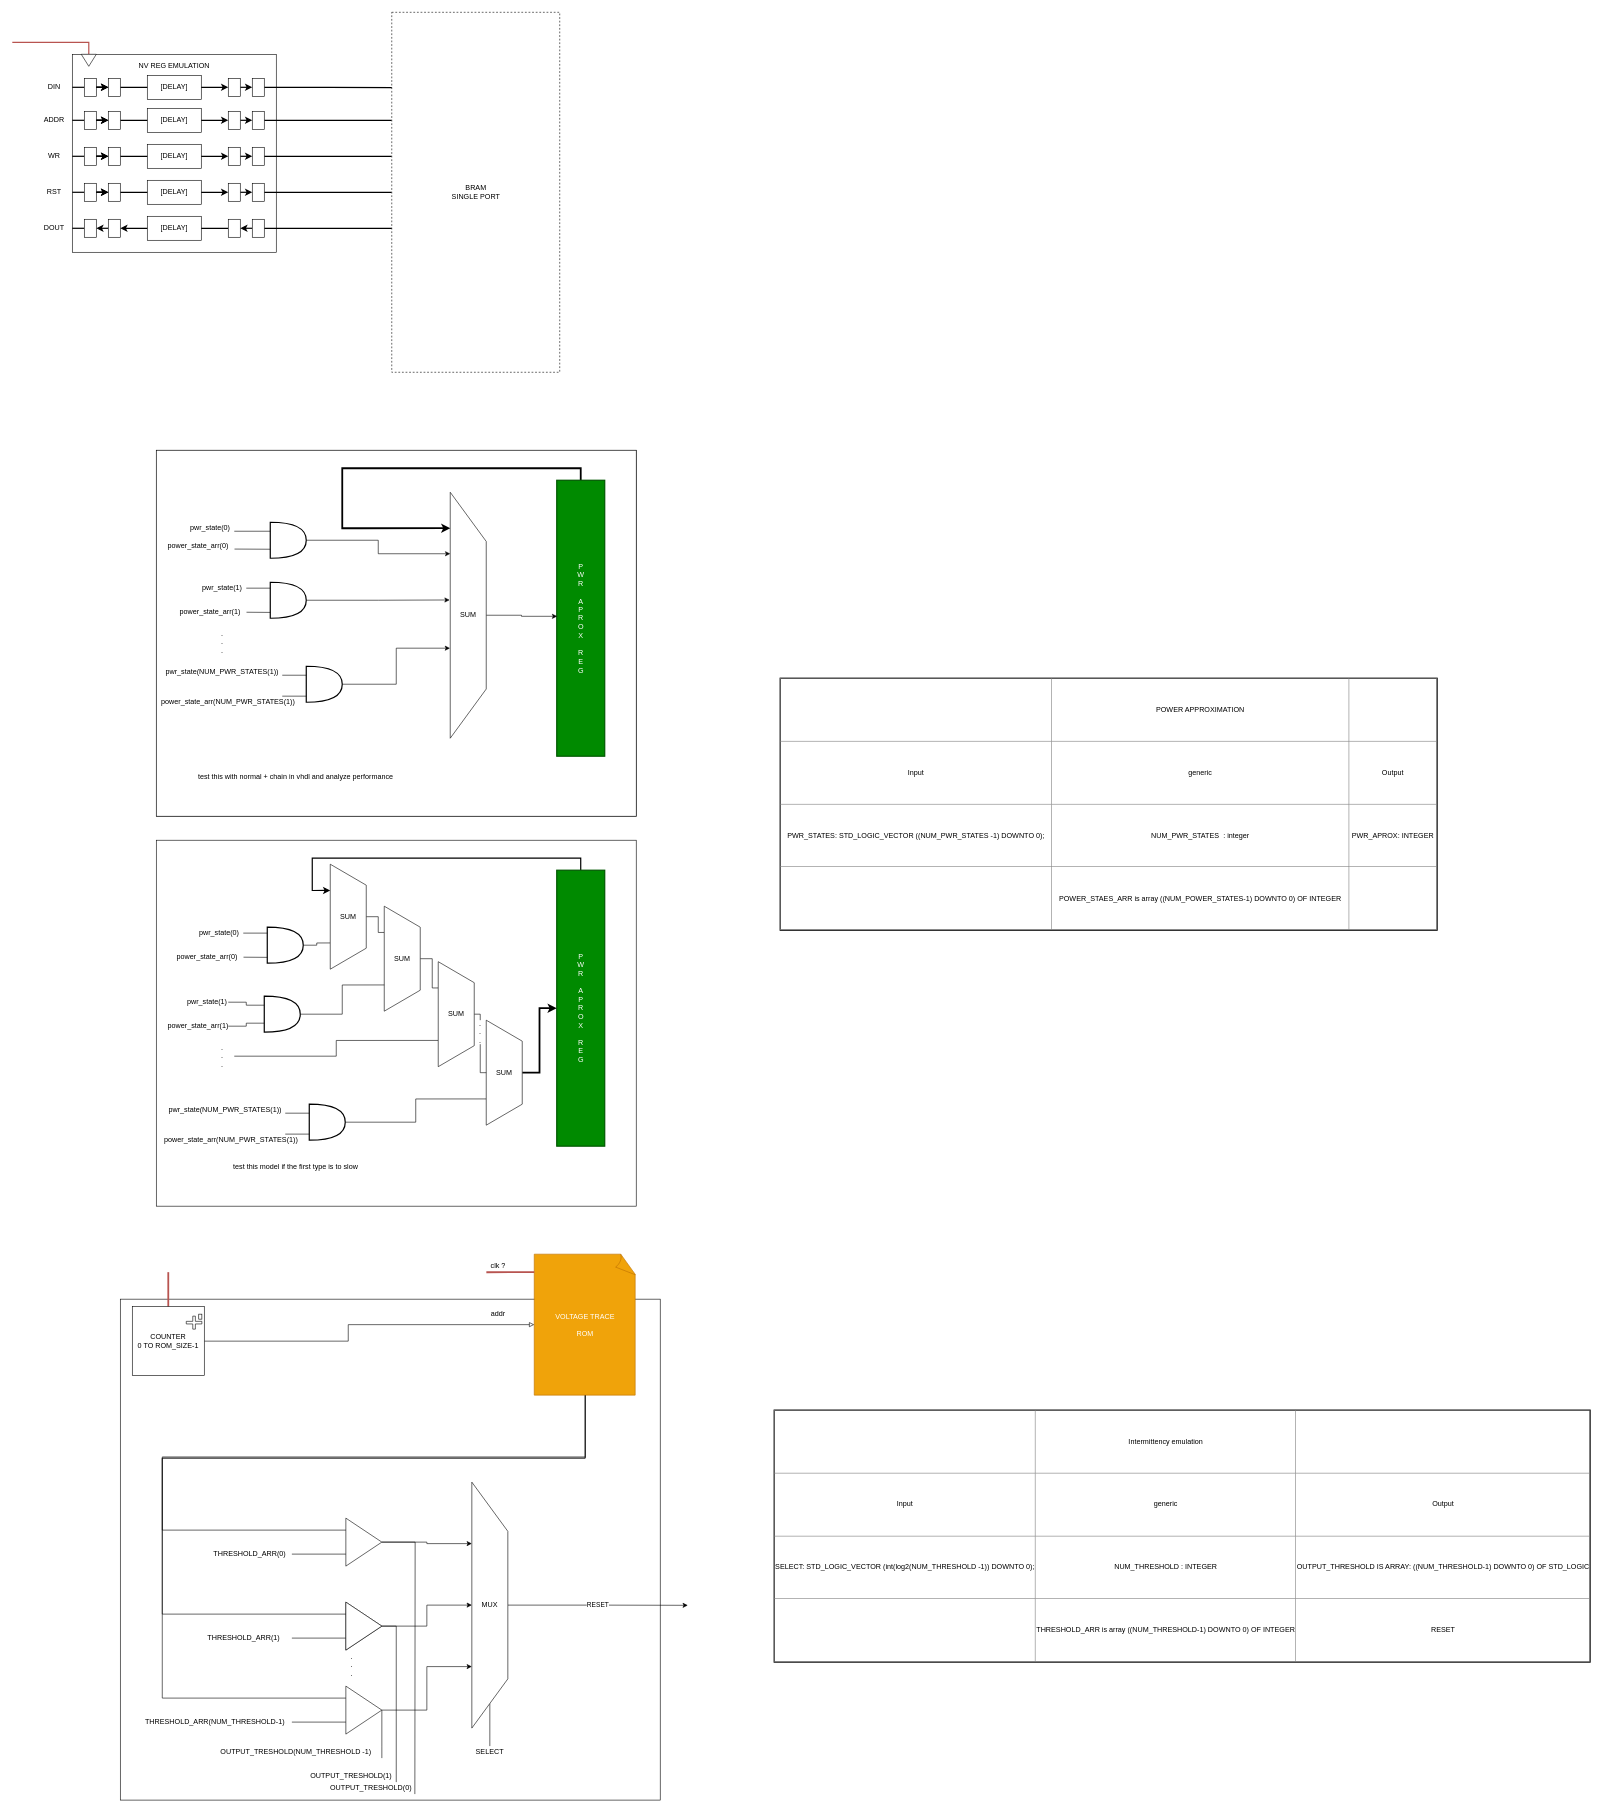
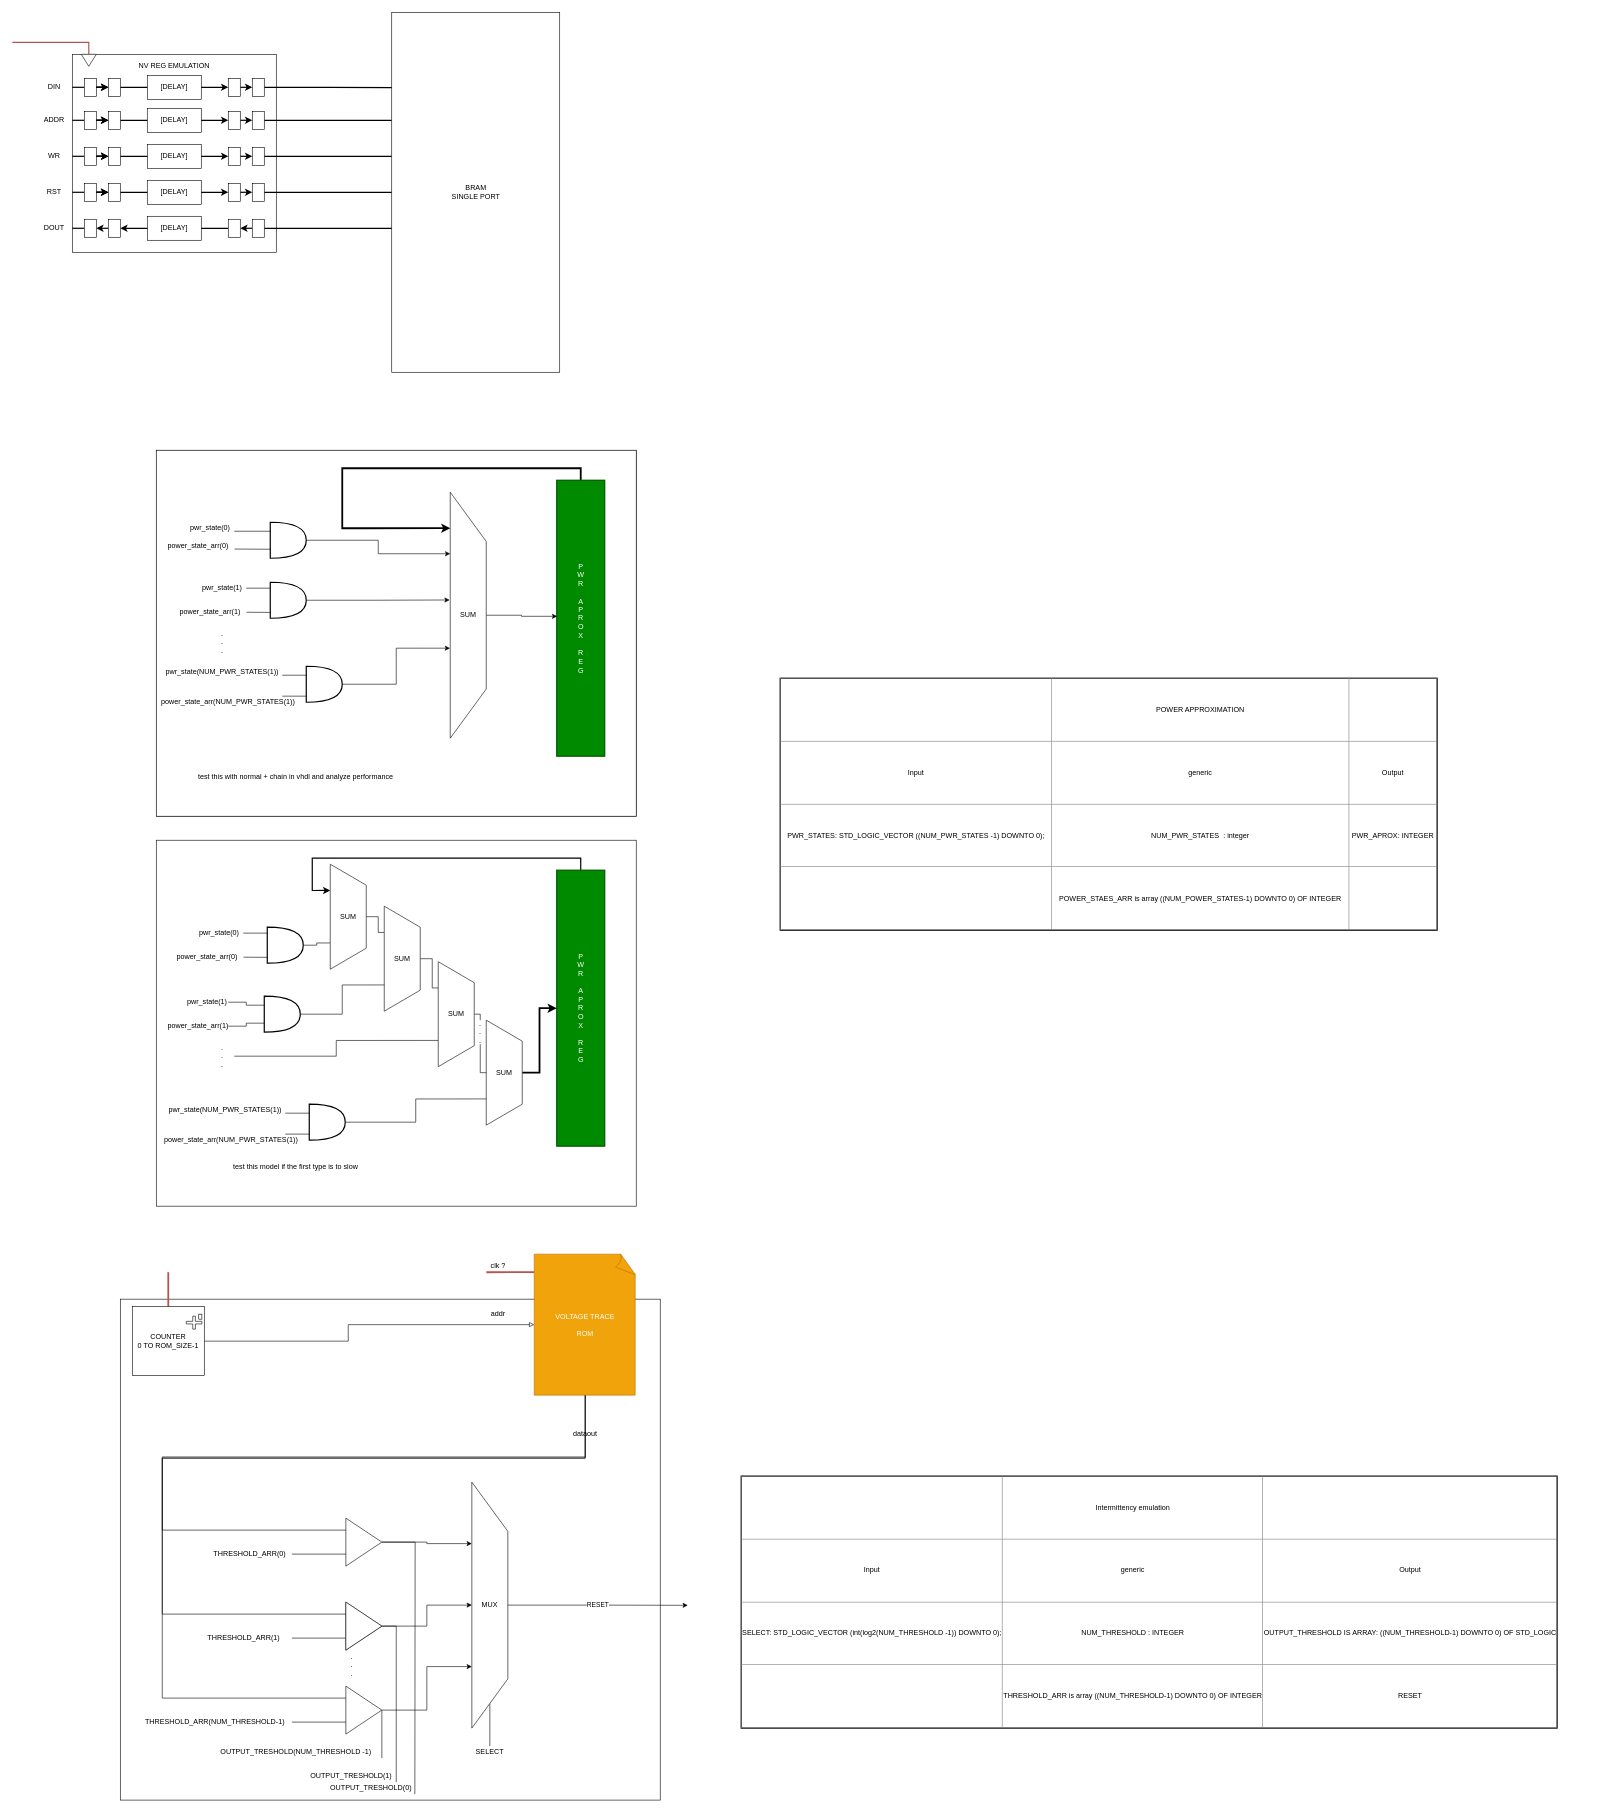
- <mxCell id="63" value="BRAM&lt;br&gt;SINGLE PORT" style="rounded=0;whiteSpace=wrap;html=1;dashed=1;" parent="1" vertex="1"><mxGeometry x="652.5" y="20" width="280" height="600" as="geometry" /></mxCell>
+ <mxCell id="63" value="BRAM&lt;br&gt;SINGLE PORT" style="rounded=0;whiteSpace=wrap;html=1;" parent="1" vertex="1"><mxGeometry x="652.5" y="20" width="280" height="600" as="geometry" /></mxCell>
+ <mxCell id="163" value="dataout" style="text;html=1;strokeColor=none;fillColor=none;align=center;verticalAlign=middle;whiteSpace=wrap;rounded=0;" parent="1" vertex="1"><mxGeometry x="955" y="2380" width="40" height="20" as="geometry" /></mxCell>
- <mxCell id="140" value="&lt;table border=&quot;1&quot; width=&quot;100%&quot; style=&quot;width: 100% ; height: 100% ; border-collapse: collapse&quot;&gt;&lt;tbody&gt;&lt;tr&gt;&lt;td&gt;&lt;br&gt;&lt;/td&gt;&lt;td&gt;Intermittency emulation&lt;/td&gt;&lt;td&gt;&lt;br&gt;&lt;/td&gt;&lt;/tr&gt;&lt;tr&gt;&lt;td&gt;Input&lt;/td&gt;&lt;td&gt;generic&lt;/td&gt;&lt;td&gt;Output&lt;/td&gt;&lt;/tr&gt;&lt;tr&gt;&lt;td&gt;SELECT: STD_LOGIC_VECTOR (int(log2(NUM_THRESHOLD&amp;nbsp;-1)) DOWNTO 0);&lt;/td&gt;&lt;td&gt;NUM_THRESHOLD : INTEGER&lt;/td&gt;&lt;td&gt;OUTPUT_THRESHOLD IS ARRAY:&amp;nbsp;((NUM_THRESHOLD-1) DOWNTO 0) OF STD_LOGIC&lt;br&gt;&lt;/td&gt;&lt;/tr&gt;&lt;tr&gt;&lt;td&gt;&lt;br&gt;&lt;/td&gt;&lt;td&gt;THRESHOLD_ARR is array ((NUM_THRESHOLD-1) DOWNTO 0) OF INTEGER&lt;/td&gt;&lt;td&gt;RESET&lt;/td&gt;&lt;/tr&gt;&lt;/tbody&gt;&lt;/table&gt;" style="text;html=1;strokeColor=#000000;fillColor=none;overflow=fill;align=center;strokeWidth=2;" parent="1" vertex="1"><mxGeometry x="1290" y="2350" width="1360" height="420" as="geometry" /></mxCell>
+ <mxCell id="140" value="&lt;table border=&quot;1&quot; width=&quot;100%&quot; style=&quot;width: 100% ; height: 100% ; border-collapse: collapse&quot;&gt;&lt;tbody&gt;&lt;tr&gt;&lt;td&gt;&lt;br&gt;&lt;/td&gt;&lt;td&gt;Intermittency emulation&lt;/td&gt;&lt;td&gt;&lt;br&gt;&lt;/td&gt;&lt;/tr&gt;&lt;tr&gt;&lt;td&gt;Input&lt;/td&gt;&lt;td&gt;generic&lt;/td&gt;&lt;td&gt;Output&lt;/td&gt;&lt;/tr&gt;&lt;tr&gt;&lt;td&gt;SELECT: STD_LOGIC_VECTOR (int(log2(NUM_THRESHOLD&amp;nbsp;-1)) DOWNTO 0);&lt;/td&gt;&lt;td&gt;NUM_THRESHOLD : INTEGER&lt;/td&gt;&lt;td&gt;OUTPUT_THRESHOLD IS ARRAY:&amp;nbsp;((NUM_THRESHOLD-1) DOWNTO 0) OF STD_LOGIC&lt;br&gt;&lt;/td&gt;&lt;/tr&gt;&lt;tr&gt;&lt;td&gt;&lt;br&gt;&lt;/td&gt;&lt;td&gt;THRESHOLD_ARR is array ((NUM_THRESHOLD-1) DOWNTO 0) OF INTEGER&lt;/td&gt;&lt;td&gt;RESET&lt;/td&gt;&lt;/tr&gt;&lt;/tbody&gt;&lt;/table&gt;" style="text;html=1;strokeColor=#000000;fillColor=none;overflow=fill;align=center;strokeWidth=2;" parent="1" vertex="1"><mxGeometry x="1235" y="2460" width="1360" height="420" as="geometry" /></mxCell>
